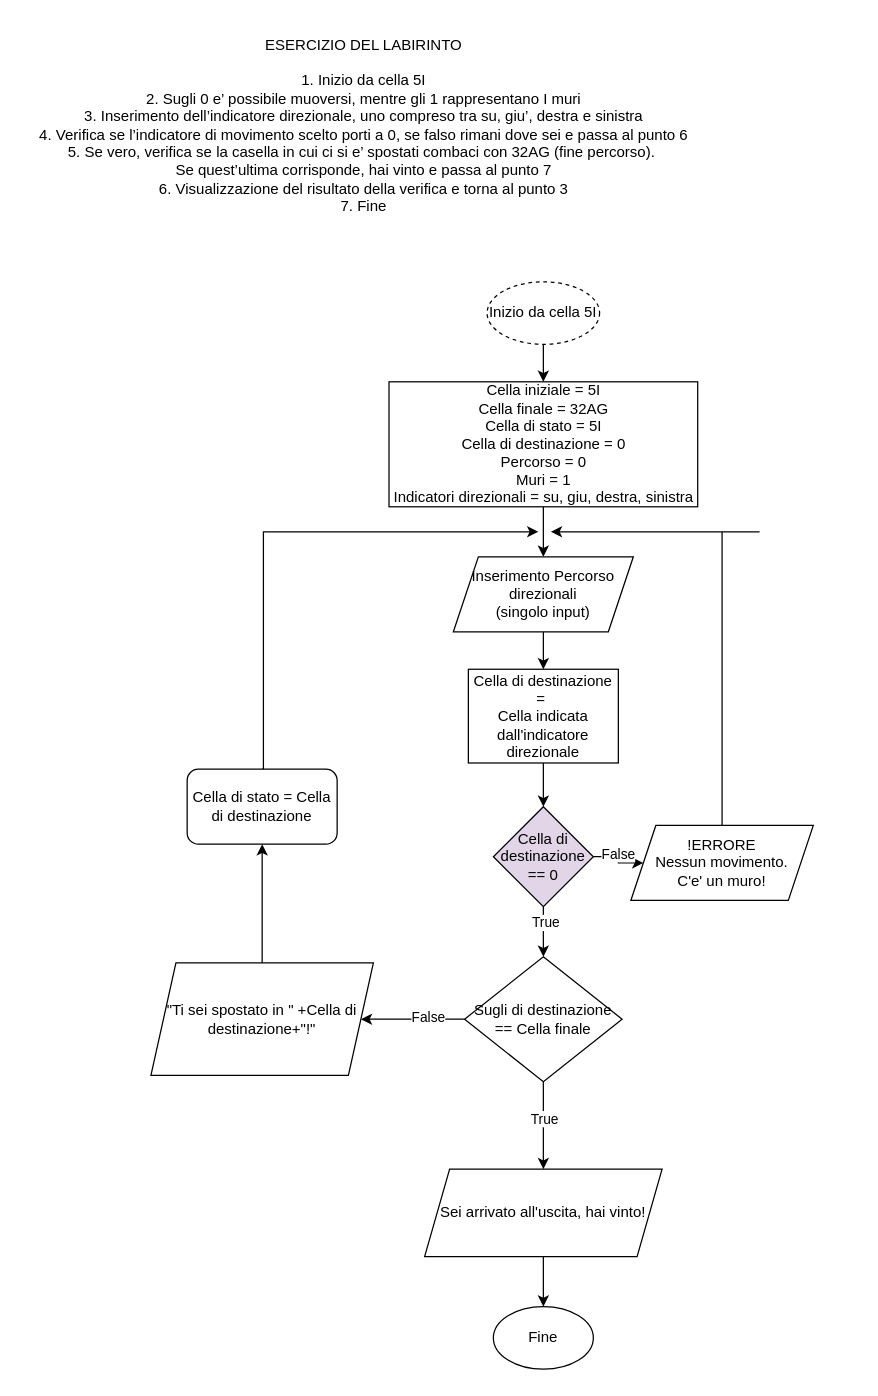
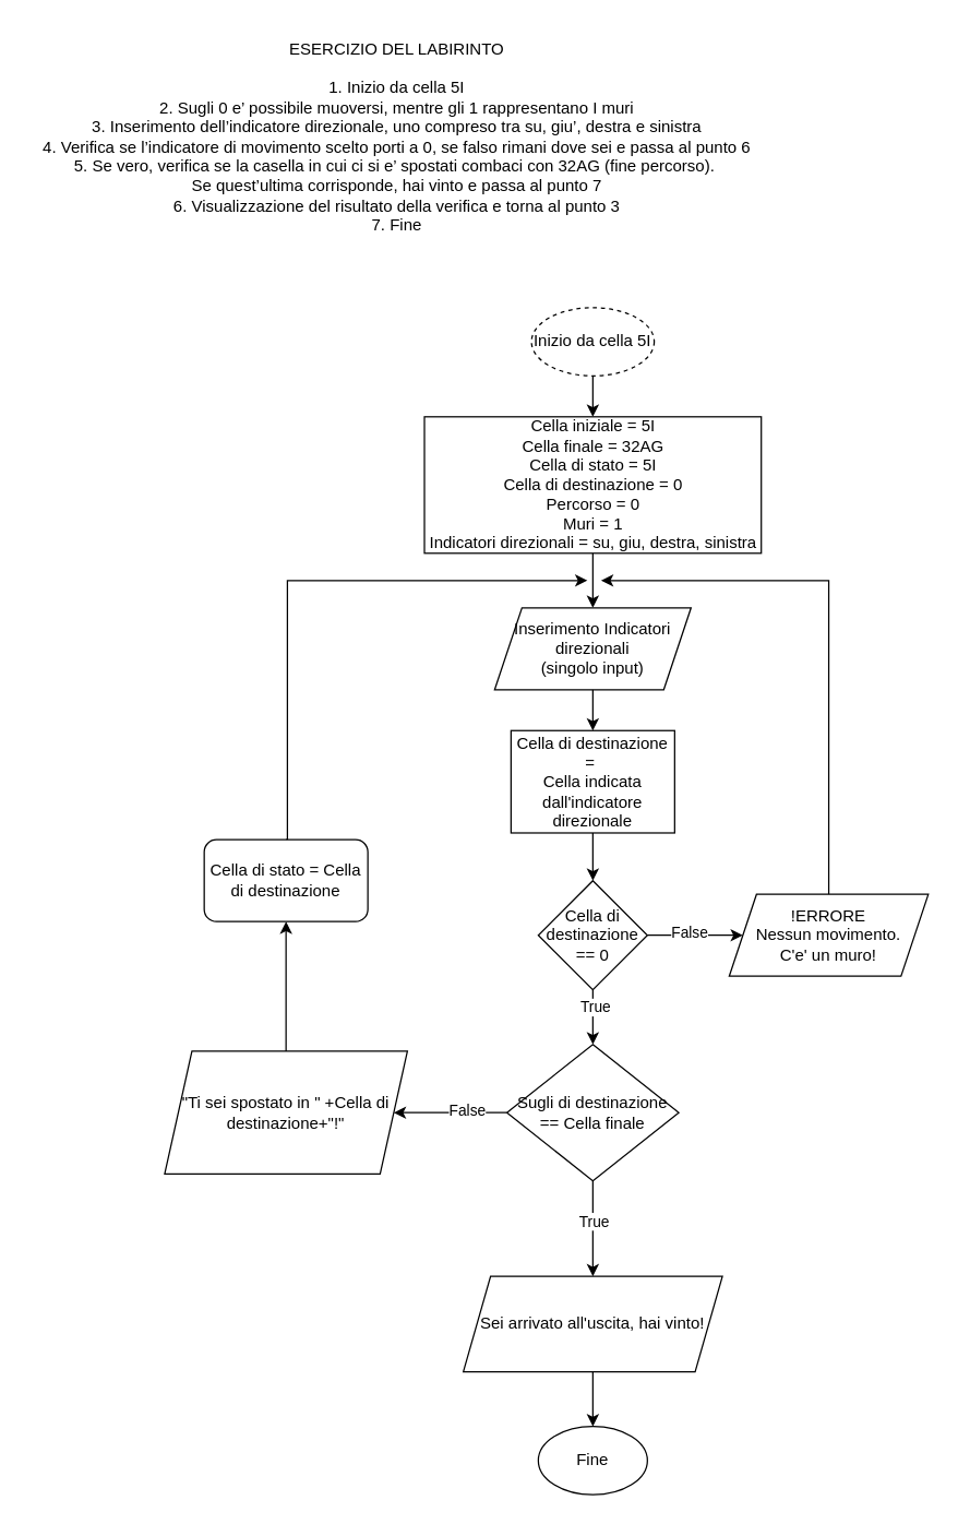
- <mxCell id="8" value="Inserimento Percorso direzionali&lt;div&gt;(singolo input)&lt;/div&gt;" style="shape=parallelogram;perimeter=parallelogramPerimeter;whiteSpace=wrap;html=1;fixedSize=1;" vertex="1" parent="1"><mxGeometry x="362" y="445" width="144" height="60" as="geometry" /></mxCell>
+ <mxCell id="8" value="Inserimento Indicatori direzionali&lt;div&gt;(singolo input)&lt;/div&gt;" style="shape=parallelogram;perimeter=parallelogramPerimeter;whiteSpace=wrap;html=1;fixedSize=1;" vertex="1" parent="1"><mxGeometry x="362" y="445" width="144" height="60" as="geometry" /></mxCell>
- <mxCell id="15" value="Cella di destinazione == 0" style="rhombus;whiteSpace=wrap;html=1;fillColor=#e1d5e7;" vertex="1" parent="1"><mxGeometry x="394" y="645" width="80" height="80" as="geometry" /></mxCell>
+ <mxCell id="15" value="Cella di destinazione == 0" style="rhombus;whiteSpace=wrap;html=1;" vertex="1" parent="1"><mxGeometry x="394" y="645" width="80" height="80" as="geometry" /></mxCell>
- <mxCell id="17" value="&lt;div&gt;!ERRORE&lt;/div&gt;Nessun movimento.&lt;div&gt;C'e' un muro!&lt;/div&gt;" style="shape=parallelogram;perimeter=parallelogramPerimeter;whiteSpace=wrap;html=1;fixedSize=1;" vertex="1" parent="1"><mxGeometry x="504" y="660" width="146" height="60" as="geometry" /></mxCell>
+ <mxCell id="17" value="&lt;div&gt;!ERRORE&lt;/div&gt;Nessun movimento.&lt;div&gt;C'e' un muro!&lt;/div&gt;" style="shape=parallelogram;perimeter=parallelogramPerimeter;whiteSpace=wrap;html=1;fixedSize=1;" vertex="1" parent="1"><mxGeometry x="534" y="655" width="146" height="60" as="geometry" /></mxCell>
